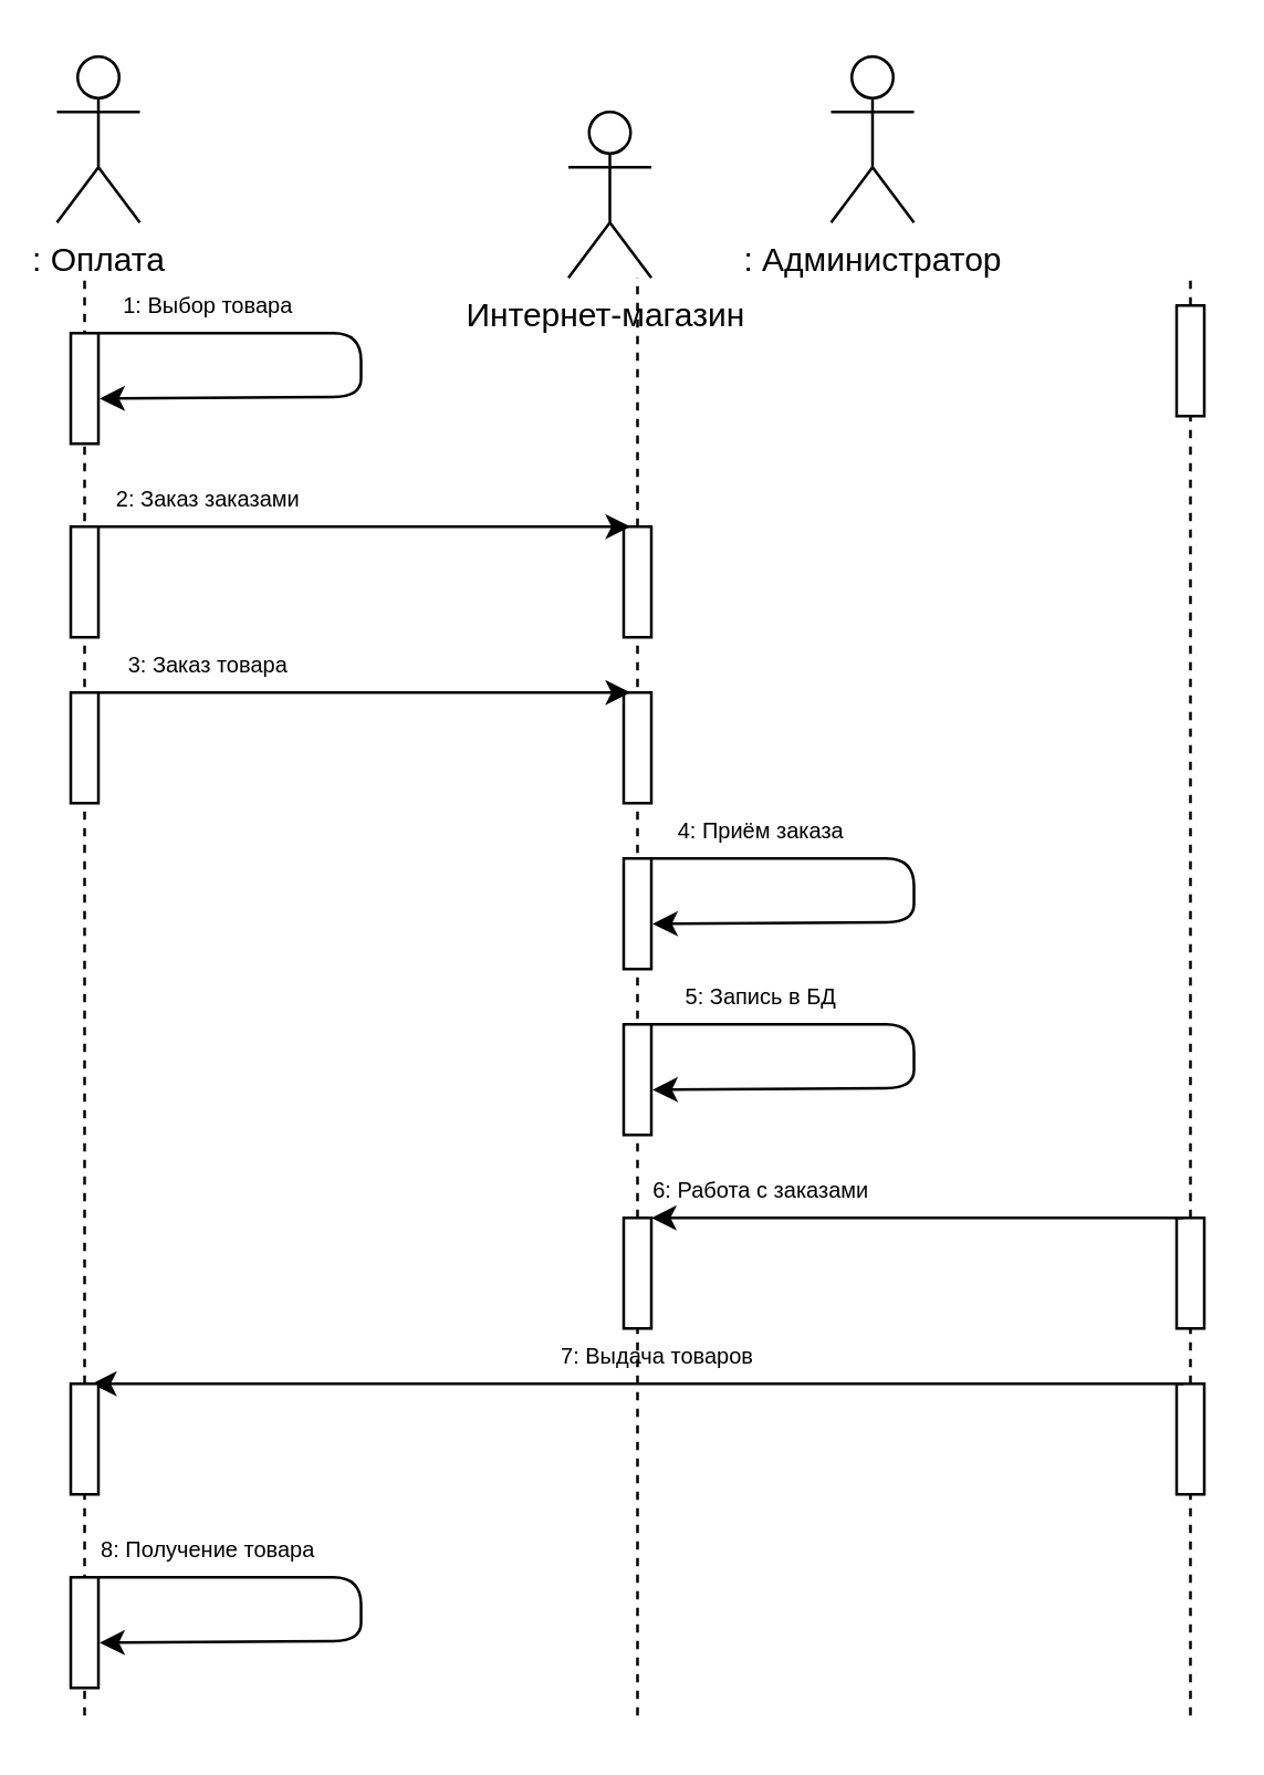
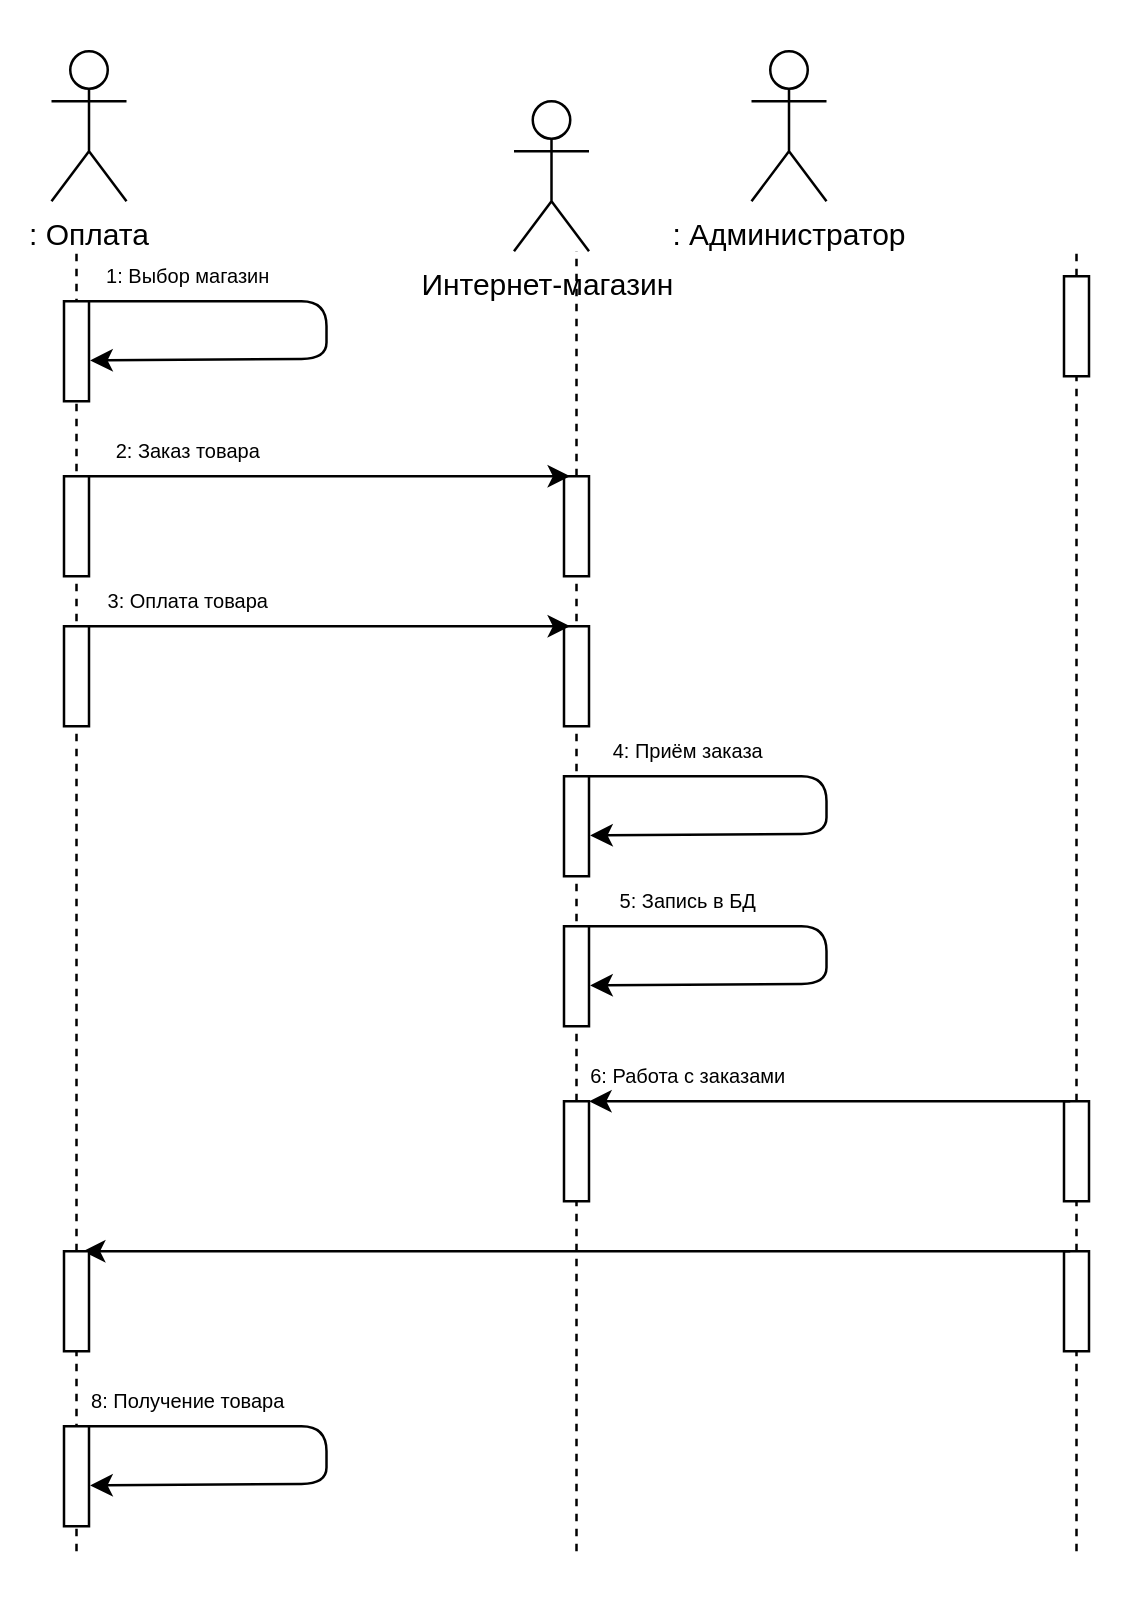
- <mxCell id="7" value="1: Выбор товара" style="text;html=1;strokeColor=none;fillColor=none;align=center;verticalAlign=middle;whiteSpace=wrap;rounded=0;fontSize=8;" vertex="1" parent="1"><mxGeometry x="30" y="100" width="90" height="20" as="geometry" /></mxCell>
+ <mxCell id="7" value="1: Выбор магазин" style="text;html=1;strokeColor=none;fillColor=none;align=center;verticalAlign=middle;whiteSpace=wrap;rounded=0;fontSize=8;" vertex="1" parent="1"><mxGeometry x="30" y="100" width="90" height="20" as="geometry" /></mxCell>
- <mxCell id="10" value="2: Заказ заказами" style="text;html=1;strokeColor=none;fillColor=none;align=center;verticalAlign=middle;whiteSpace=wrap;rounded=0;fontSize=8;" vertex="1" parent="1"><mxGeometry x="30" y="170" width="90" height="20" as="geometry" /></mxCell>
+ <mxCell id="10" value="2: Заказ товара" style="text;html=1;strokeColor=none;fillColor=none;align=center;verticalAlign=middle;whiteSpace=wrap;rounded=0;fontSize=8;" vertex="1" parent="1"><mxGeometry x="30" y="170" width="90" height="20" as="geometry" /></mxCell>
- <mxCell id="16" value="3: Заказ товара" style="text;html=1;strokeColor=none;fillColor=none;align=center;verticalAlign=middle;whiteSpace=wrap;rounded=0;fontSize=8;" vertex="1" parent="1"><mxGeometry x="30" y="230" width="90" height="20" as="geometry" /></mxCell>
+ <mxCell id="16" value="3: Оплата товара" style="text;html=1;strokeColor=none;fillColor=none;align=center;verticalAlign=middle;whiteSpace=wrap;rounded=0;fontSize=8;" vertex="1" parent="1"><mxGeometry x="30" y="230" width="90" height="20" as="geometry" /></mxCell>
- <mxCell id="32" value="7:&amp;nbsp;Выдача товаров" style="text;html=1;strokeColor=none;fillColor=none;align=center;verticalAlign=middle;whiteSpace=wrap;rounded=0;fontSize=8;" vertex="1" parent="1"><mxGeometry x="185" y="480" width="105" height="20" as="geometry" /></mxCell>
